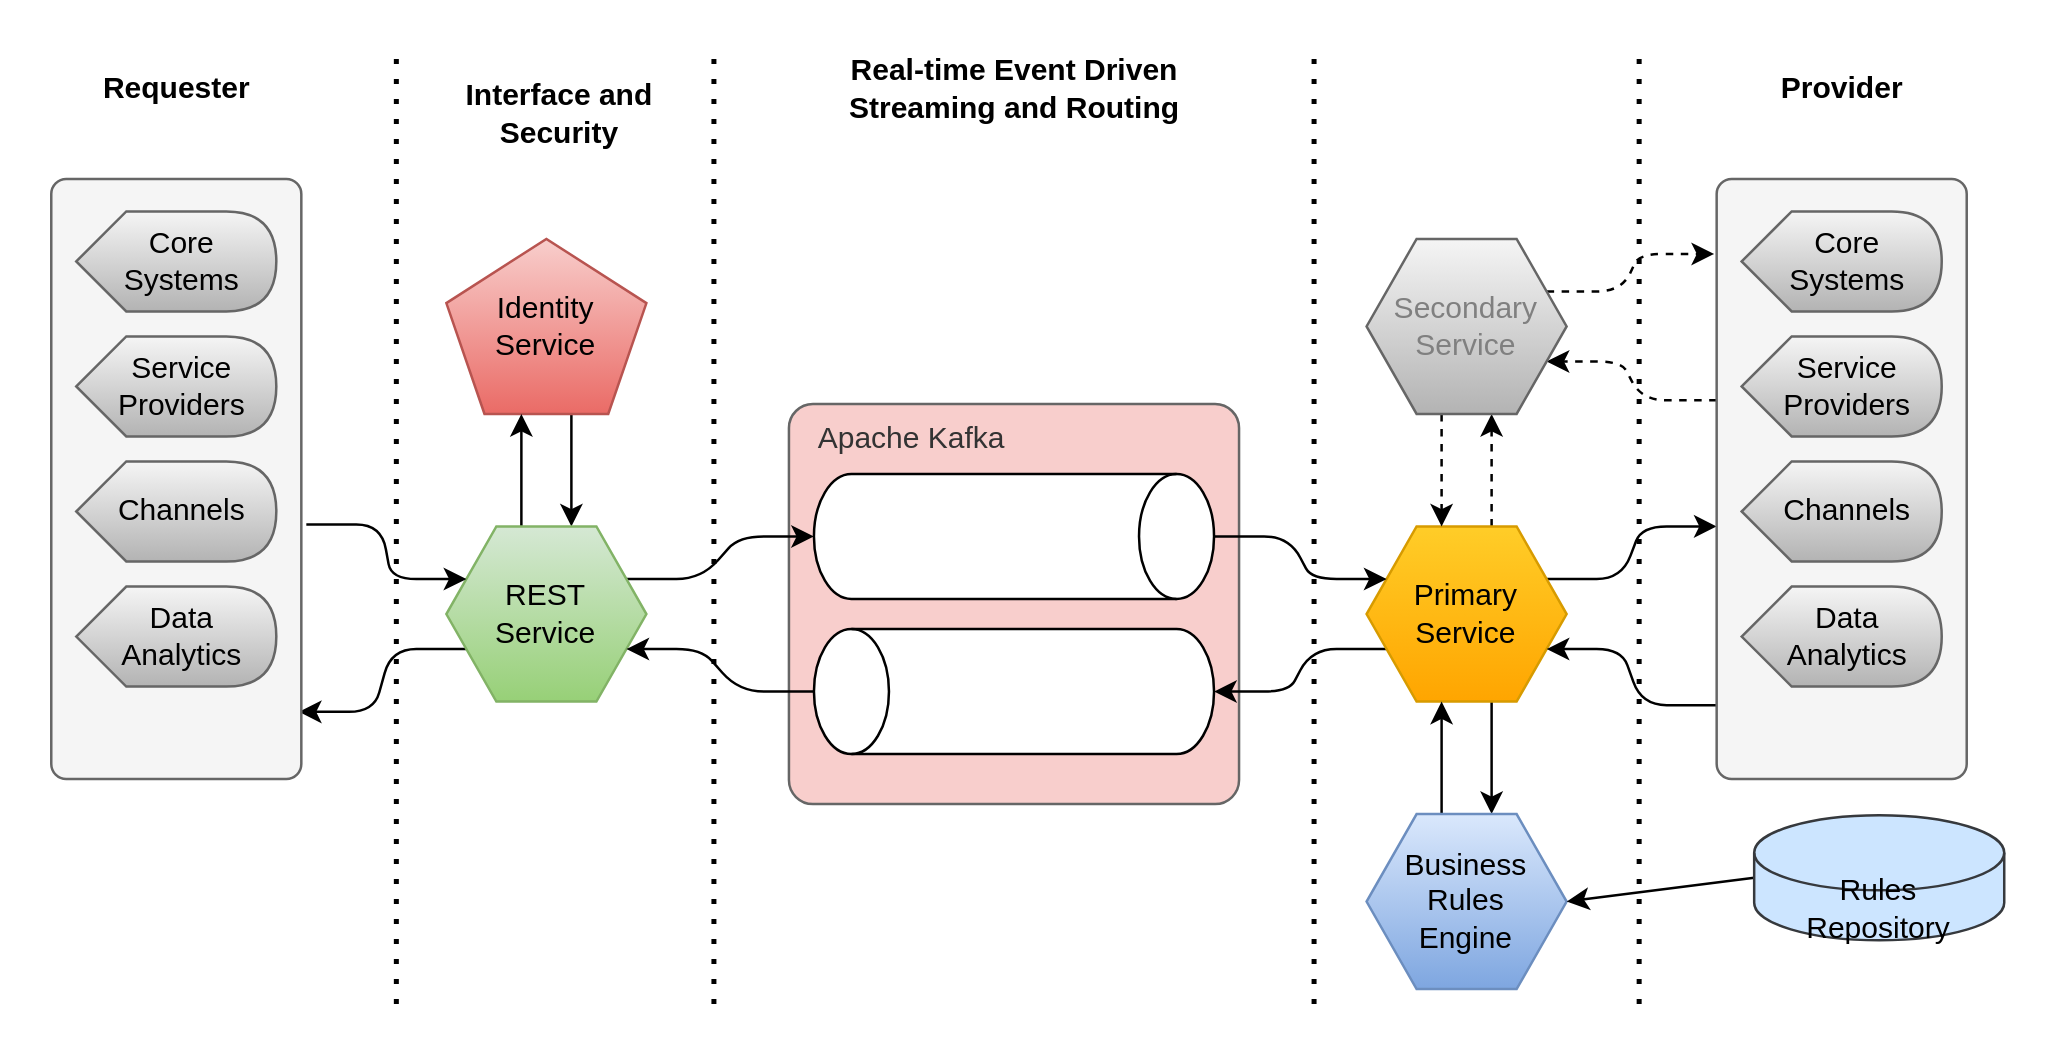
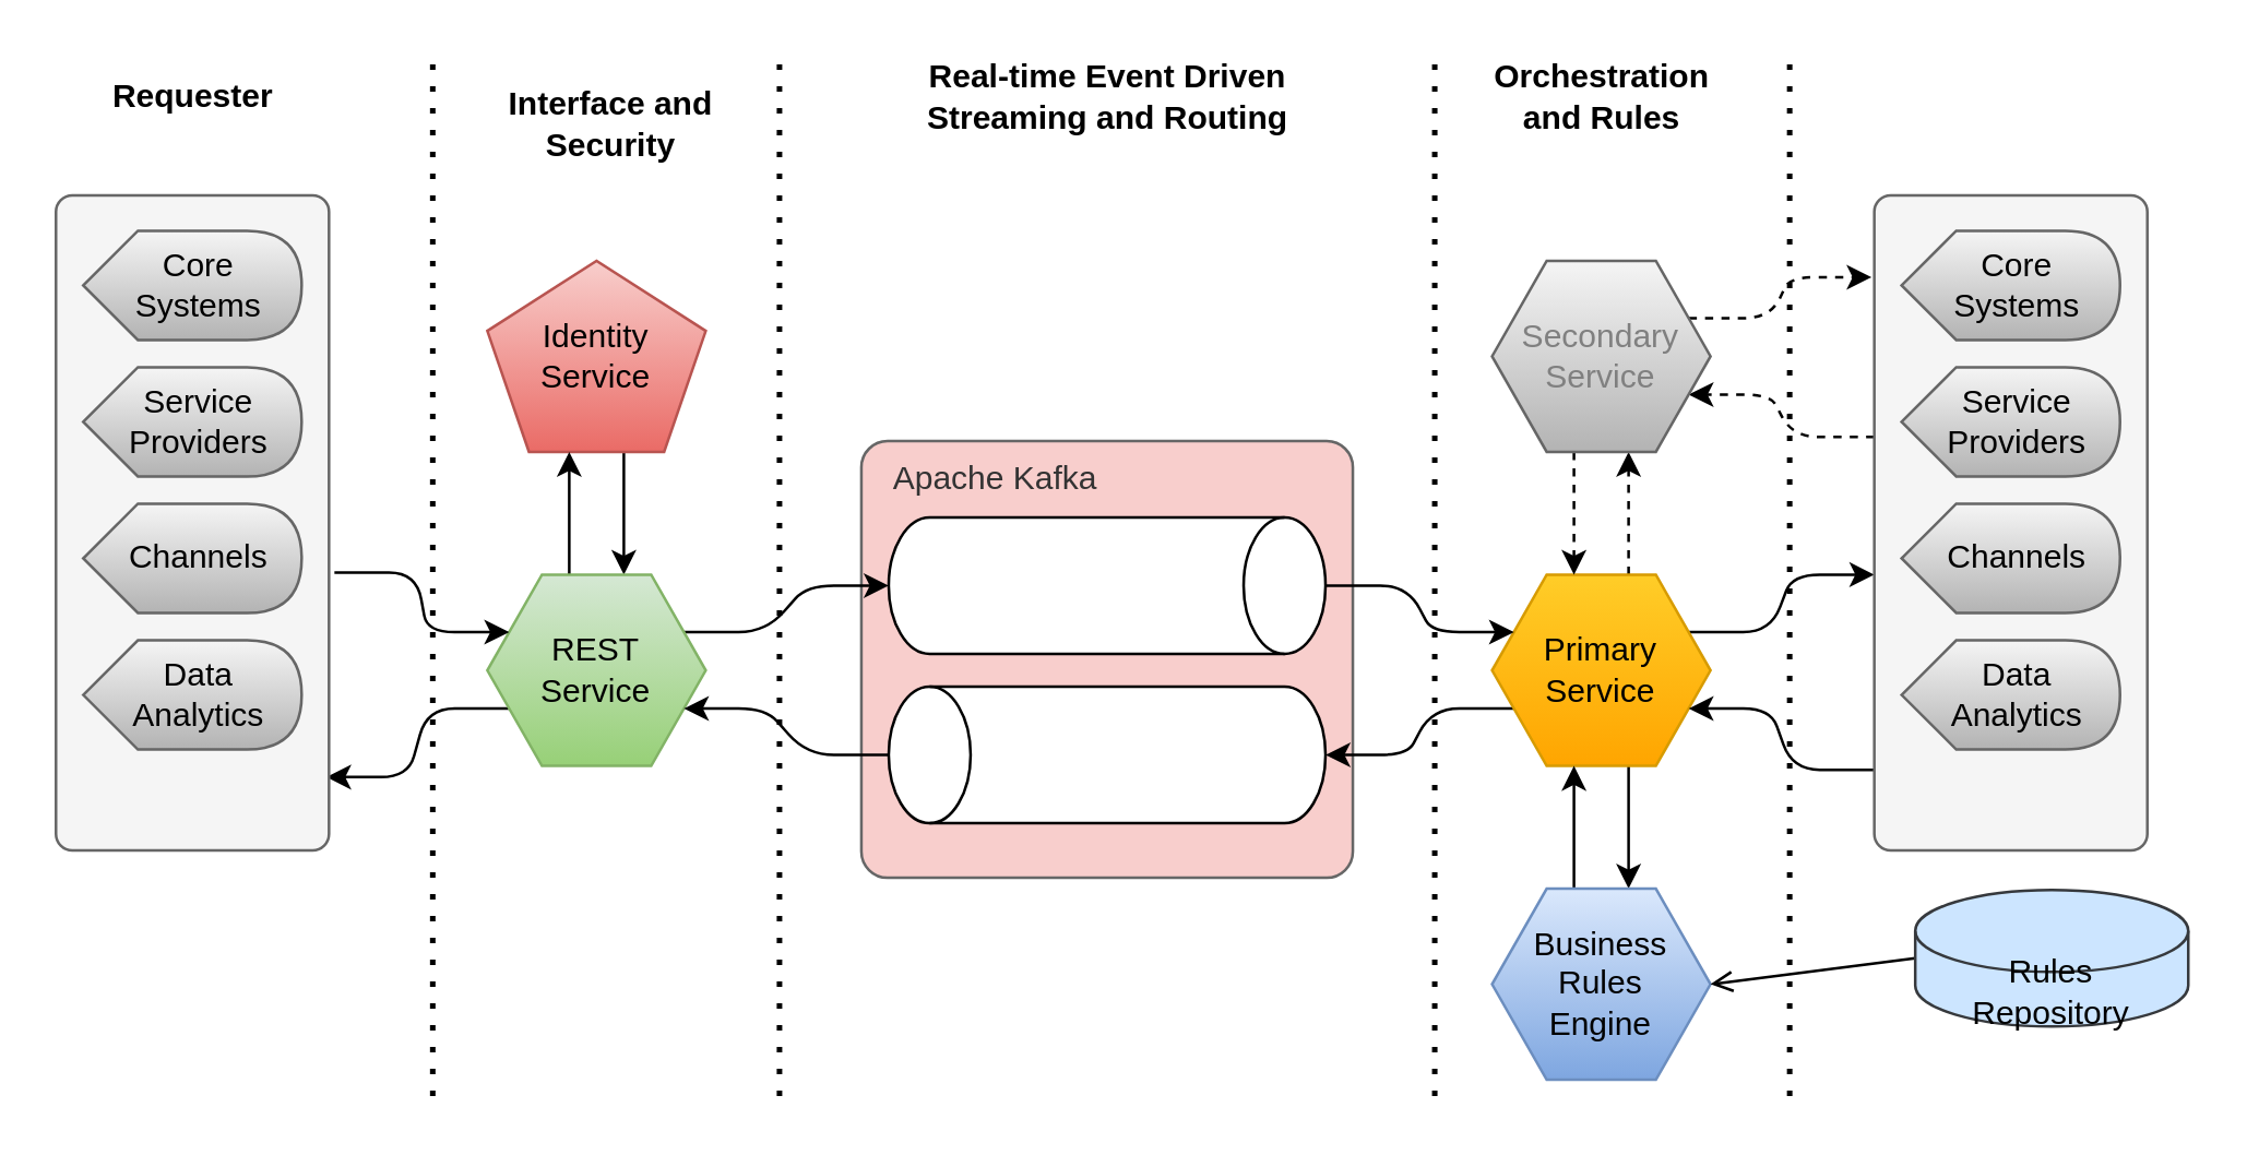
+ <mxCell id="30" value="Orchestration&lt;br&gt;and Rules" style="text;html=1;resizable=0;autosize=1;align=center;verticalAlign=middle;points=[];fillColor=none;strokeColor=none;rounded=0;shadow=0;glass=0;sketch=0;fontStyle=1" parent="1" vertex="1"><mxGeometry x="541" y="20" width="90" height="30" as="geometry" /></mxCell>
- <mxCell id="46" value="Provider" style="text;html=1;resizable=0;autosize=1;align=center;verticalAlign=middle;points=[];fillColor=none;strokeColor=none;rounded=0;shadow=0;glass=0;sketch=0;fontStyle=1" parent="1" vertex="1"><mxGeometry x="706" y="25" width="60" height="20" as="geometry" /></mxCell>
- <mxCell id="35" style="edgeStyle=none;rounded=1;orthogonalLoop=1;jettySize=auto;html=1;exitX=0;exitY=0.5;exitDx=0;exitDy=0;exitPerimeter=0;entryX=1;entryY=0.5;entryDx=0;entryDy=0;" parent="1" source="36" target="34" edge="1"><mxGeometry relative="1" as="geometry" /></mxCell>
+ <mxCell id="35" style="edgeStyle=none;rounded=1;orthogonalLoop=1;jettySize=auto;html=1;exitX=0;exitY=0.5;exitDx=0;exitDy=0;exitPerimeter=0;entryX=1;entryY=0.5;entryDx=0;entryDy=0;endArrow=open;" parent="1" source="36" target="34" edge="1"><mxGeometry relative="1" as="geometry" /></mxCell>
